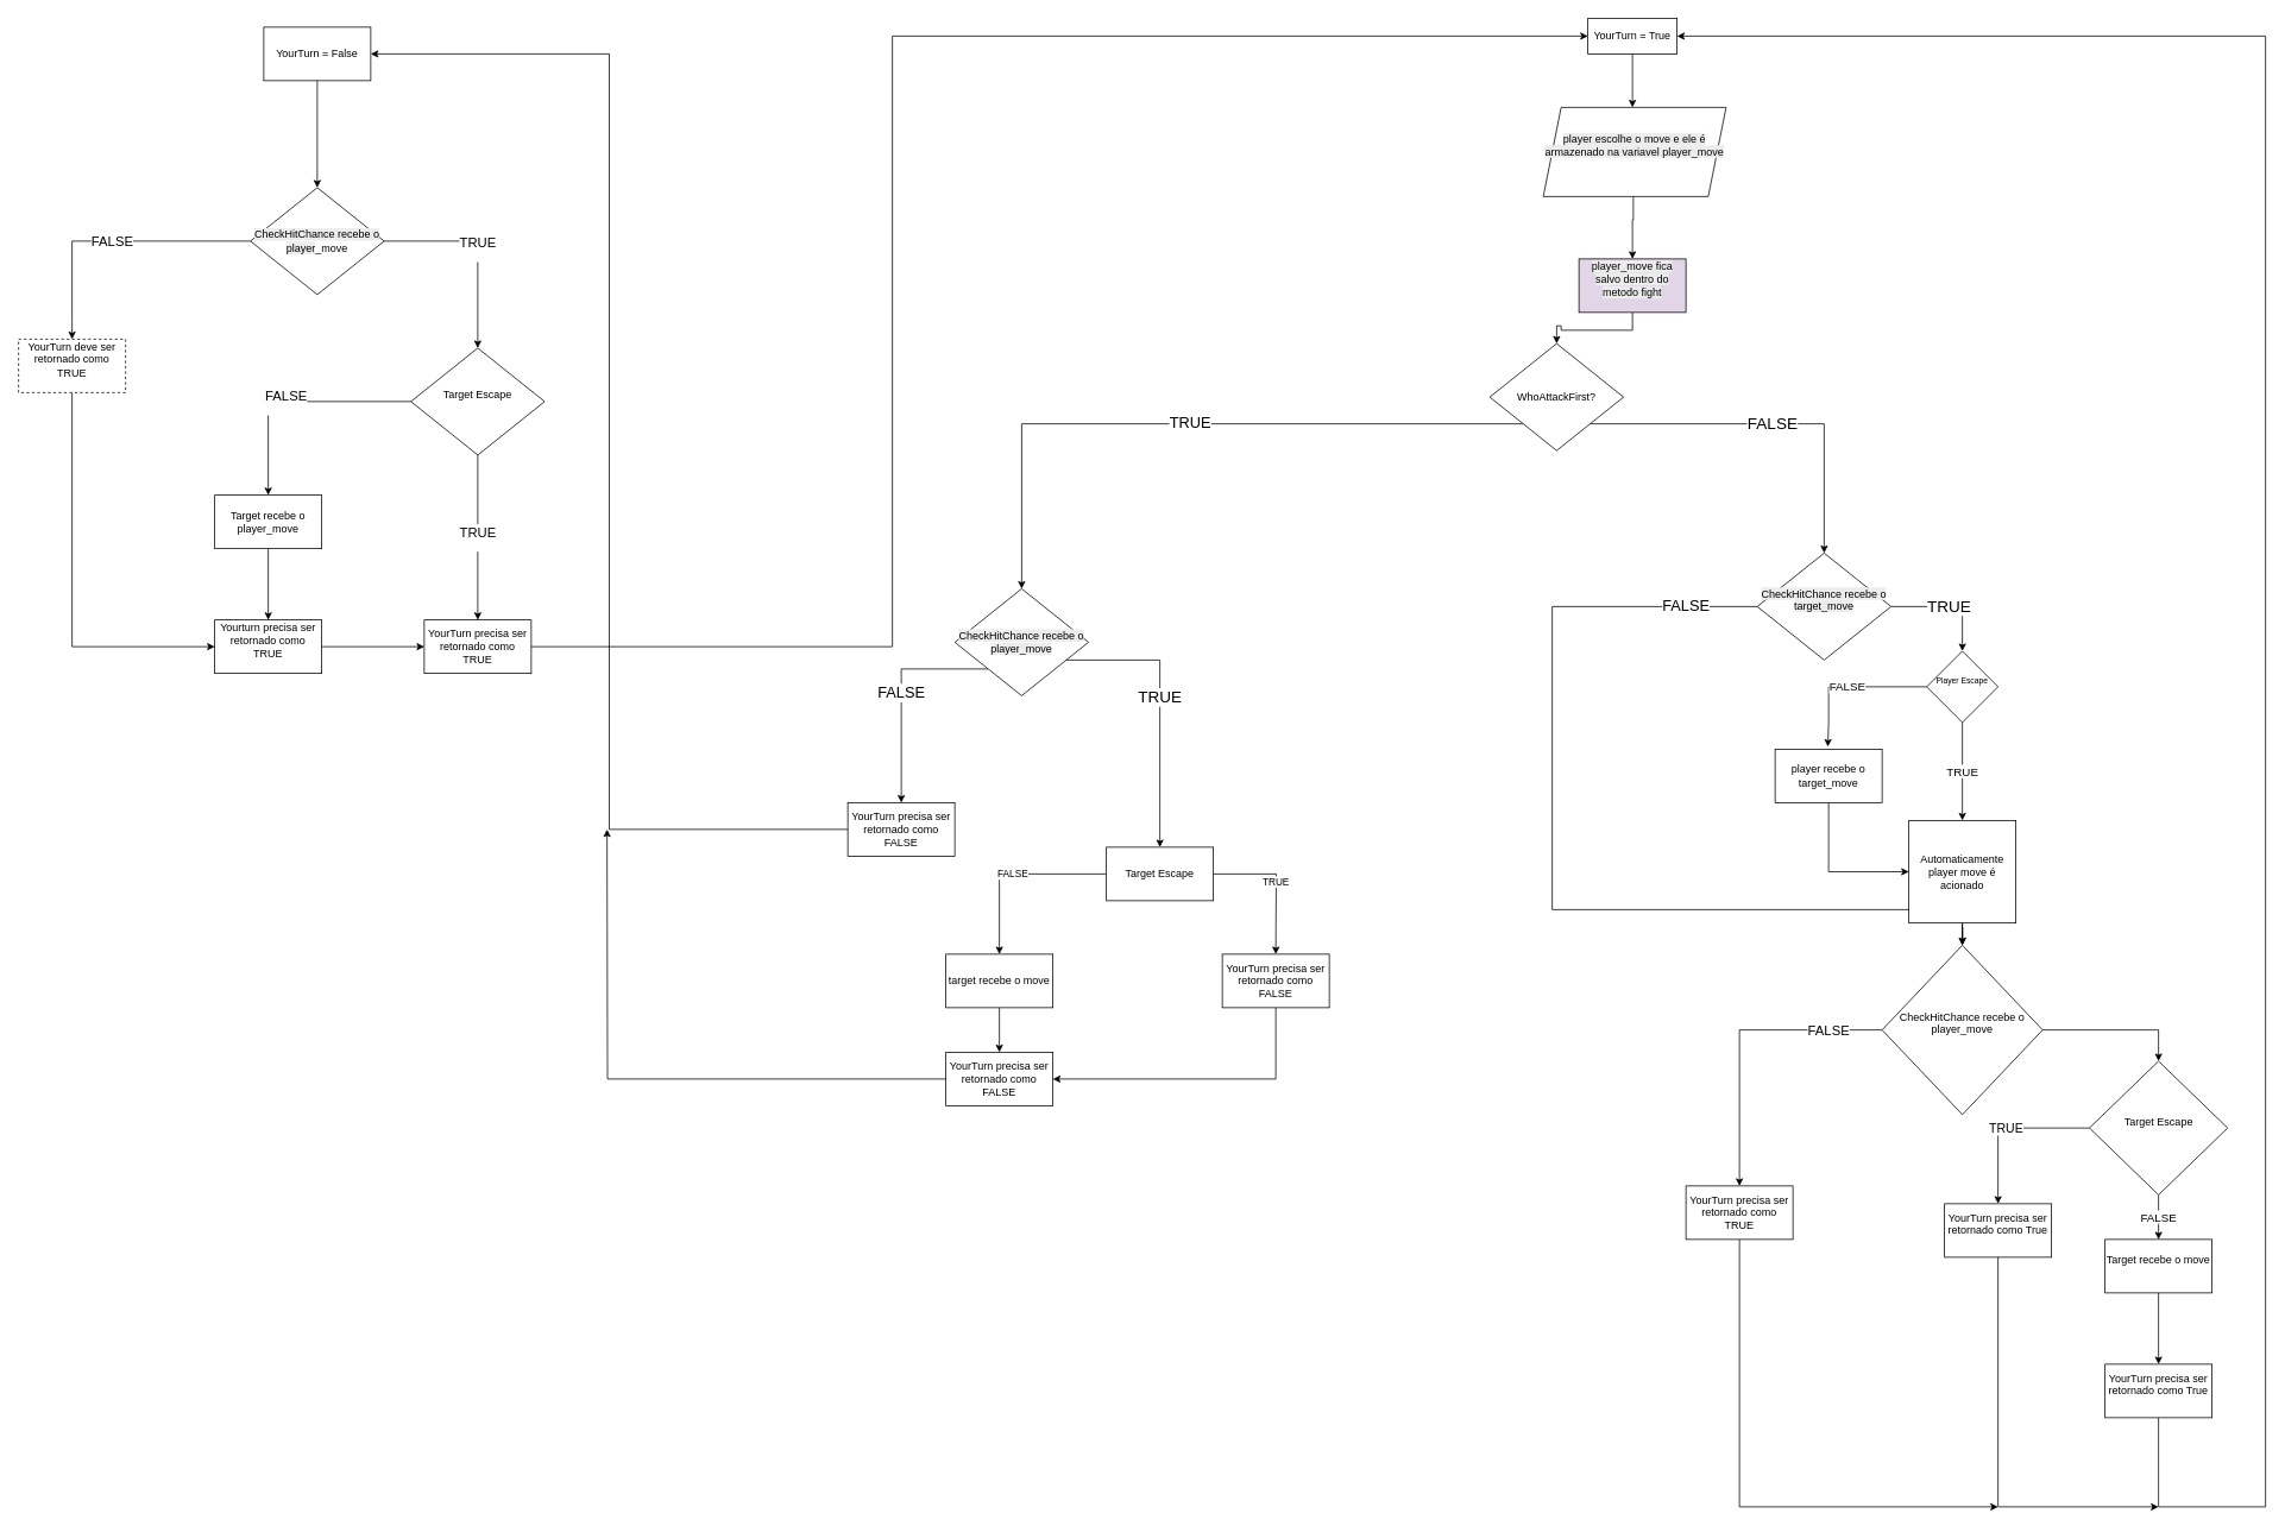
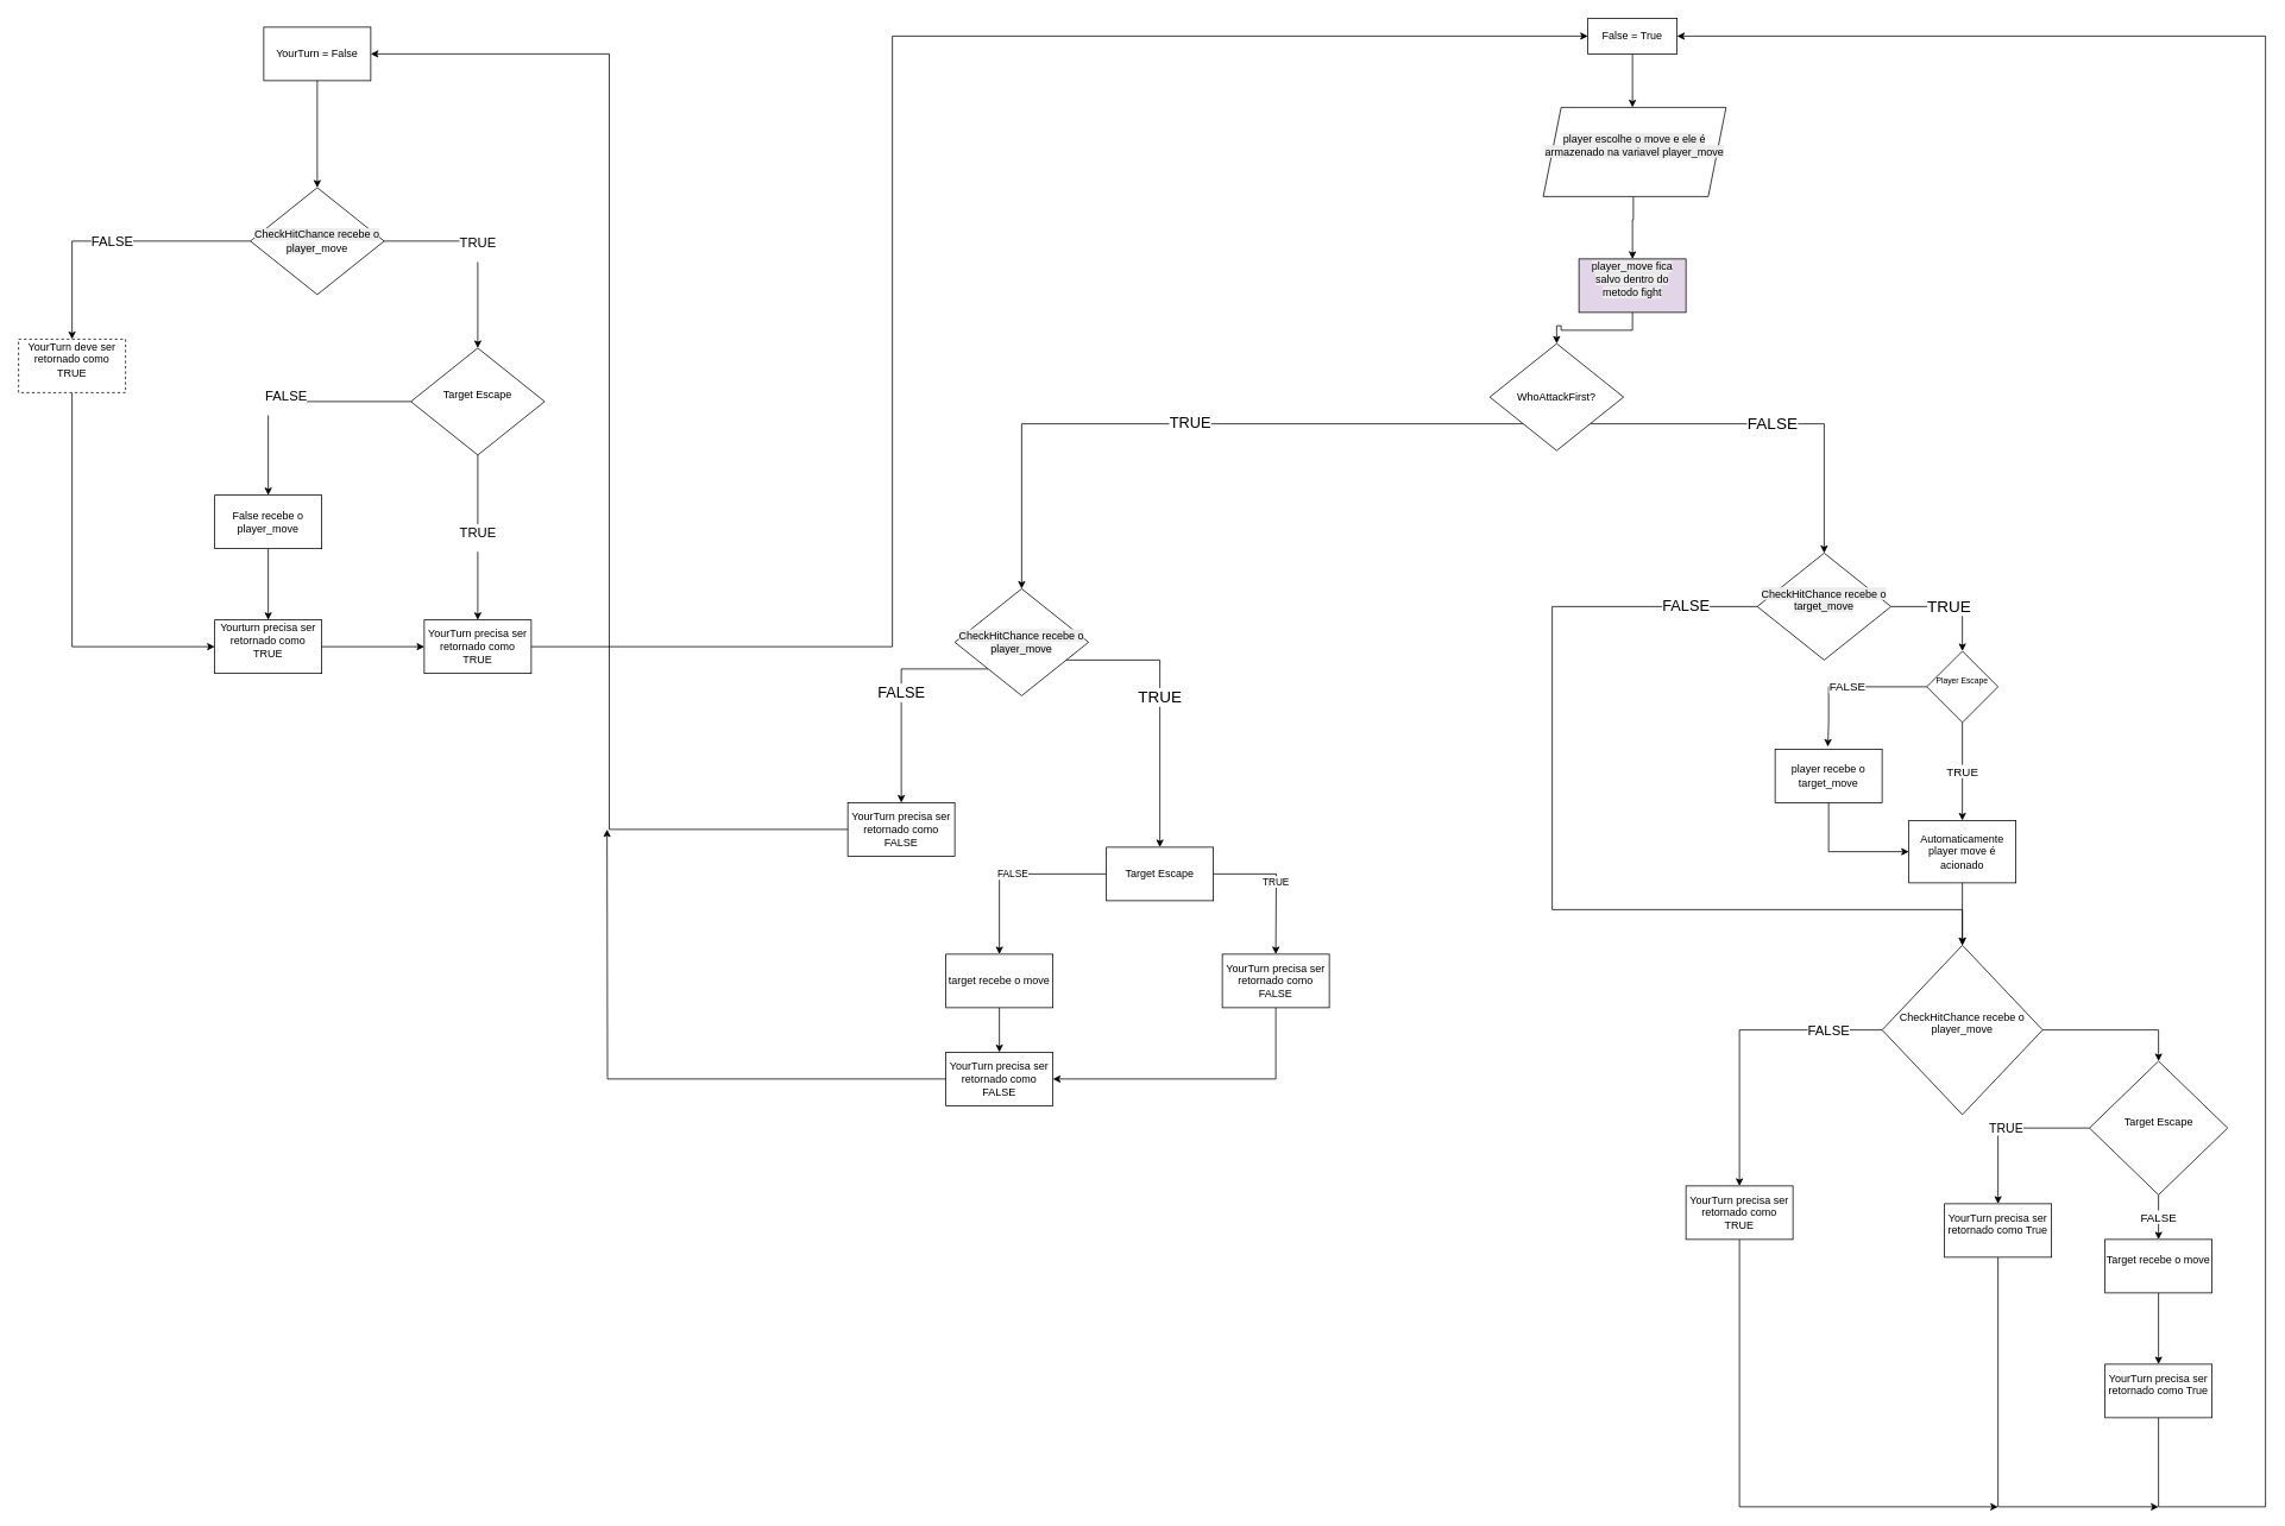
- <mxCell id="6" value="YourTurn = True" style="rounded=0;whiteSpace=wrap;html=1;" parent="1" vertex="1"><mxGeometry x="1780" y="20" width="100" height="40" as="geometry" /></mxCell>
+ <mxCell id="6" value="False = True" style="rounded=0;whiteSpace=wrap;html=1;" parent="1" vertex="1"><mxGeometry x="1780" y="20" width="100" height="40" as="geometry" /></mxCell>
- <mxCell id="58" value="Target recebe o player_move" style="whiteSpace=wrap;html=1;" vertex="1" parent="1"><mxGeometry x="240" y="555" width="120" height="60" as="geometry" /></mxCell>
+ <mxCell id="58" value="False recebe o player_move" style="whiteSpace=wrap;html=1;" vertex="1" parent="1"><mxGeometry x="240" y="555" width="120" height="60" as="geometry" /></mxCell>
- <mxCell id="15" value="Automaticamente player move é acionado" style="rounded=0;whiteSpace=wrap;html=1;" parent="1" vertex="1"><mxGeometry x="2140" y="920" width="120" height="115" as="geometry" /></mxCell>
+ <mxCell id="15" value="Automaticamente player move é acionado" style="rounded=0;whiteSpace=wrap;html=1;" parent="1" vertex="1"><mxGeometry x="2140" y="920" width="120" height="70" as="geometry" /></mxCell>
